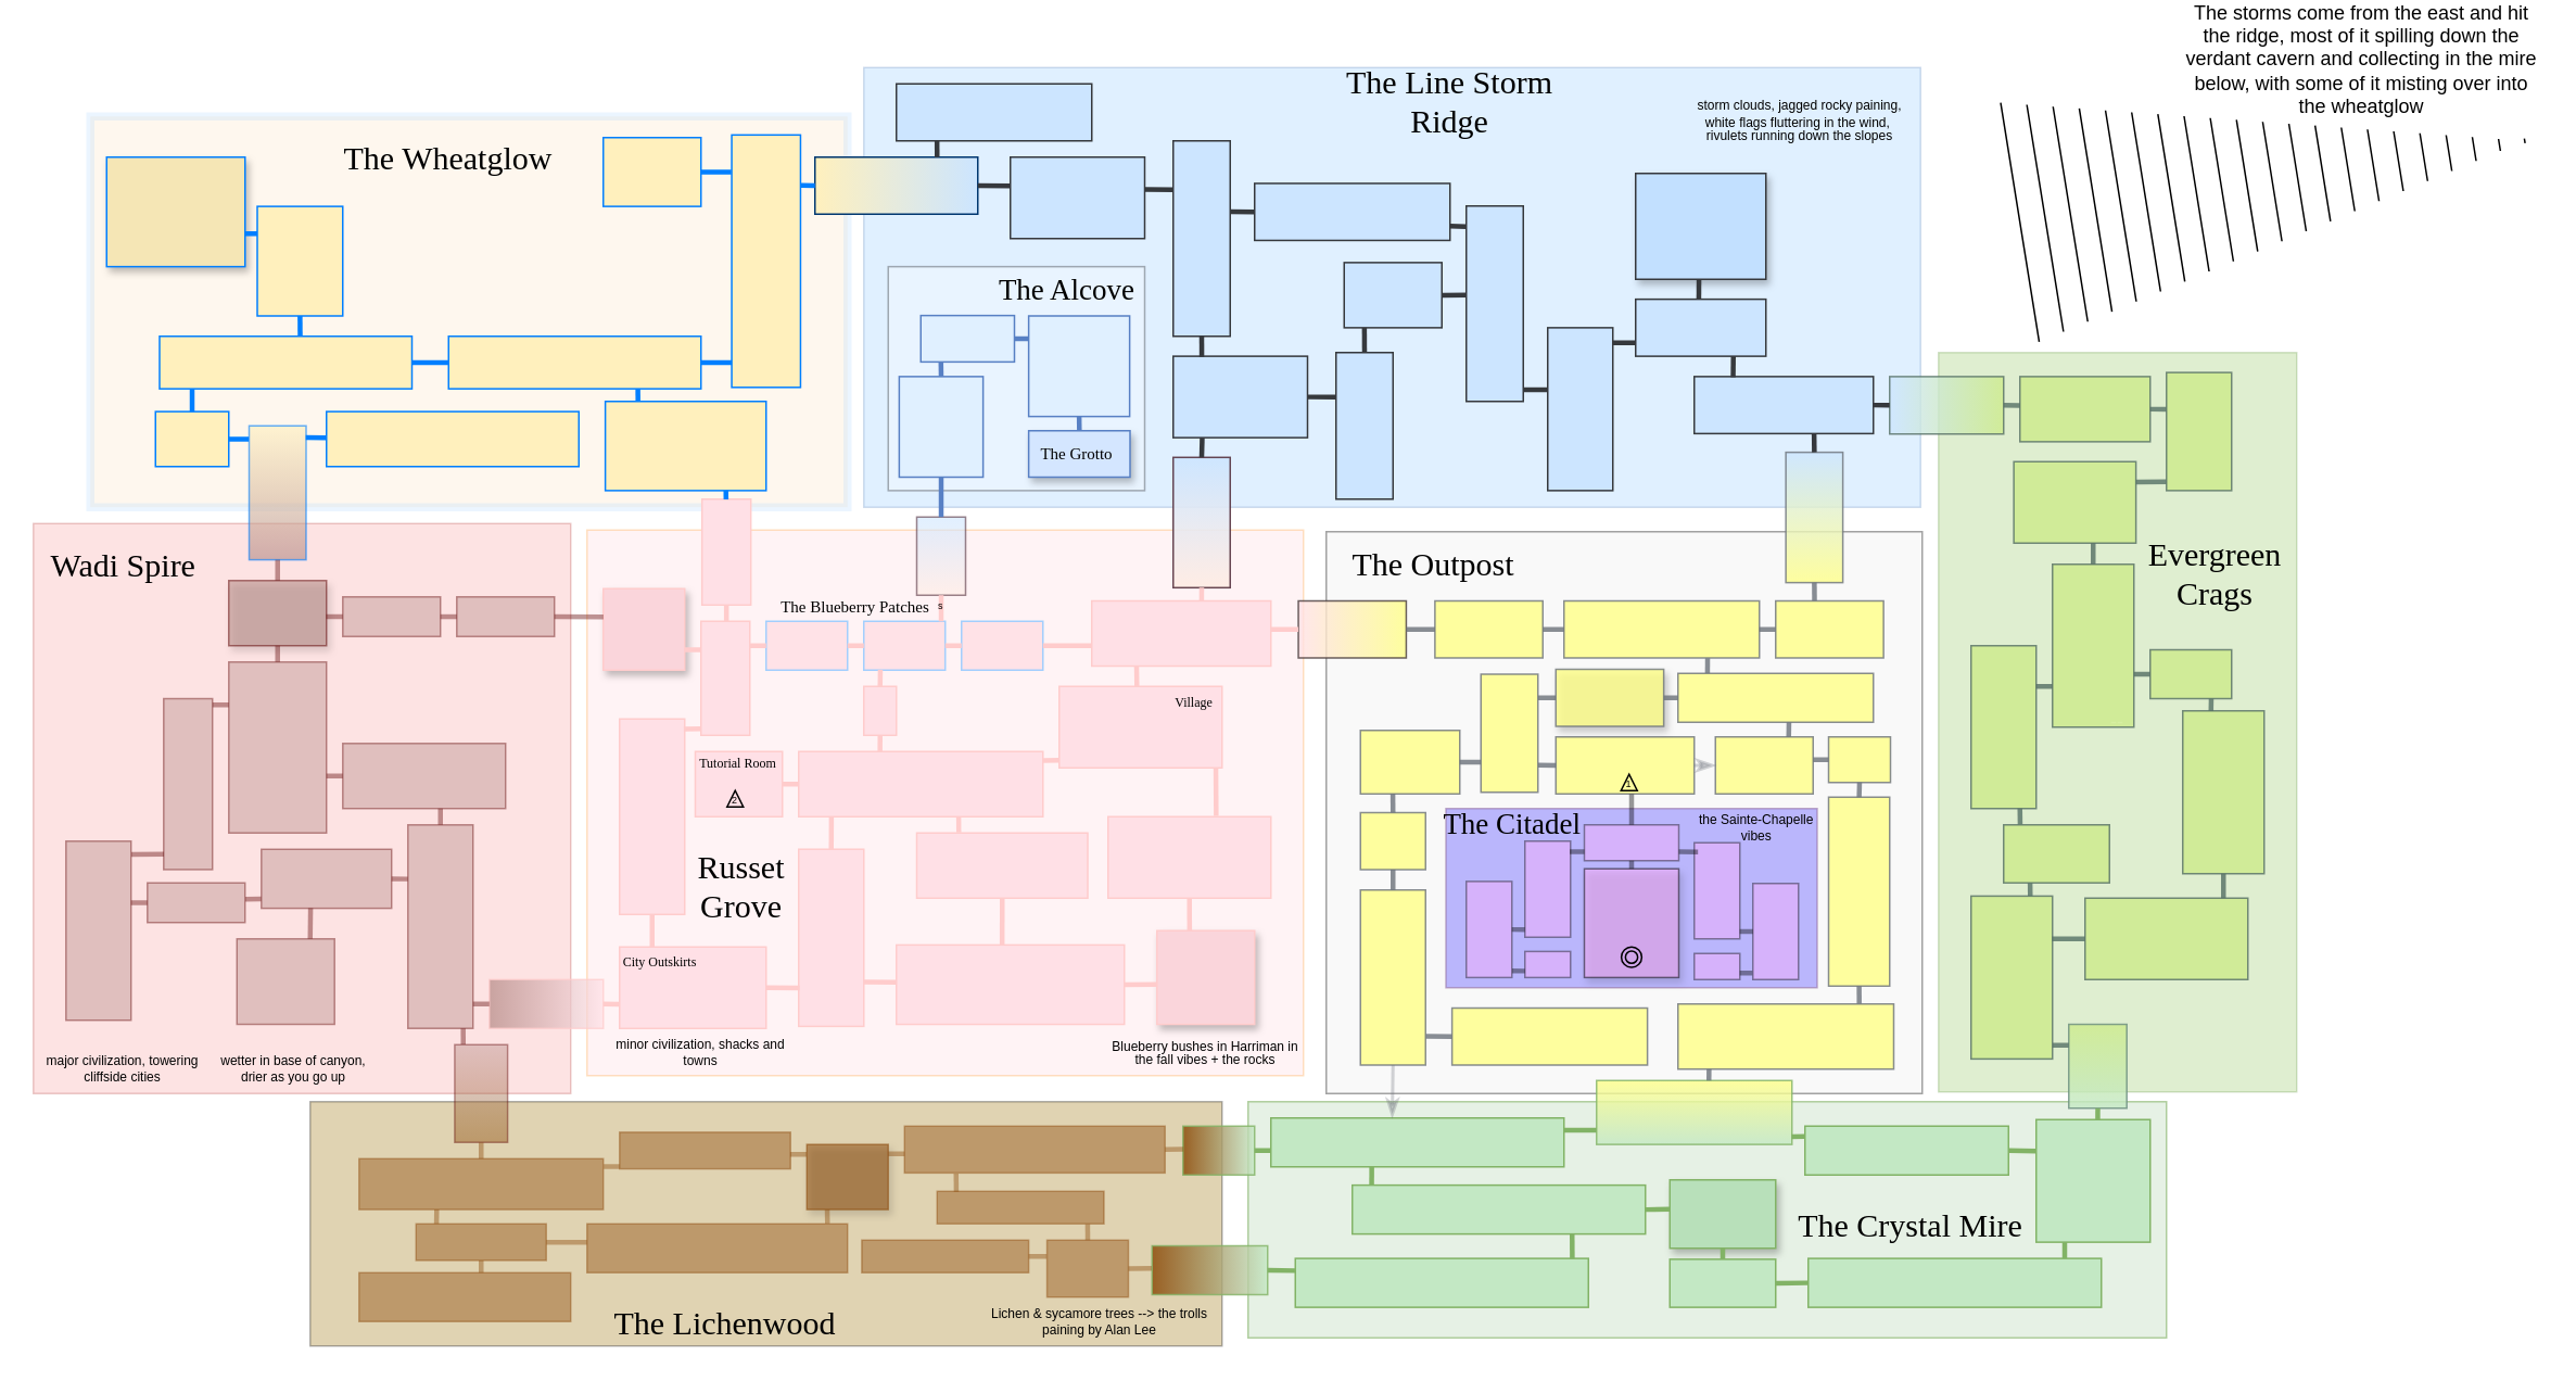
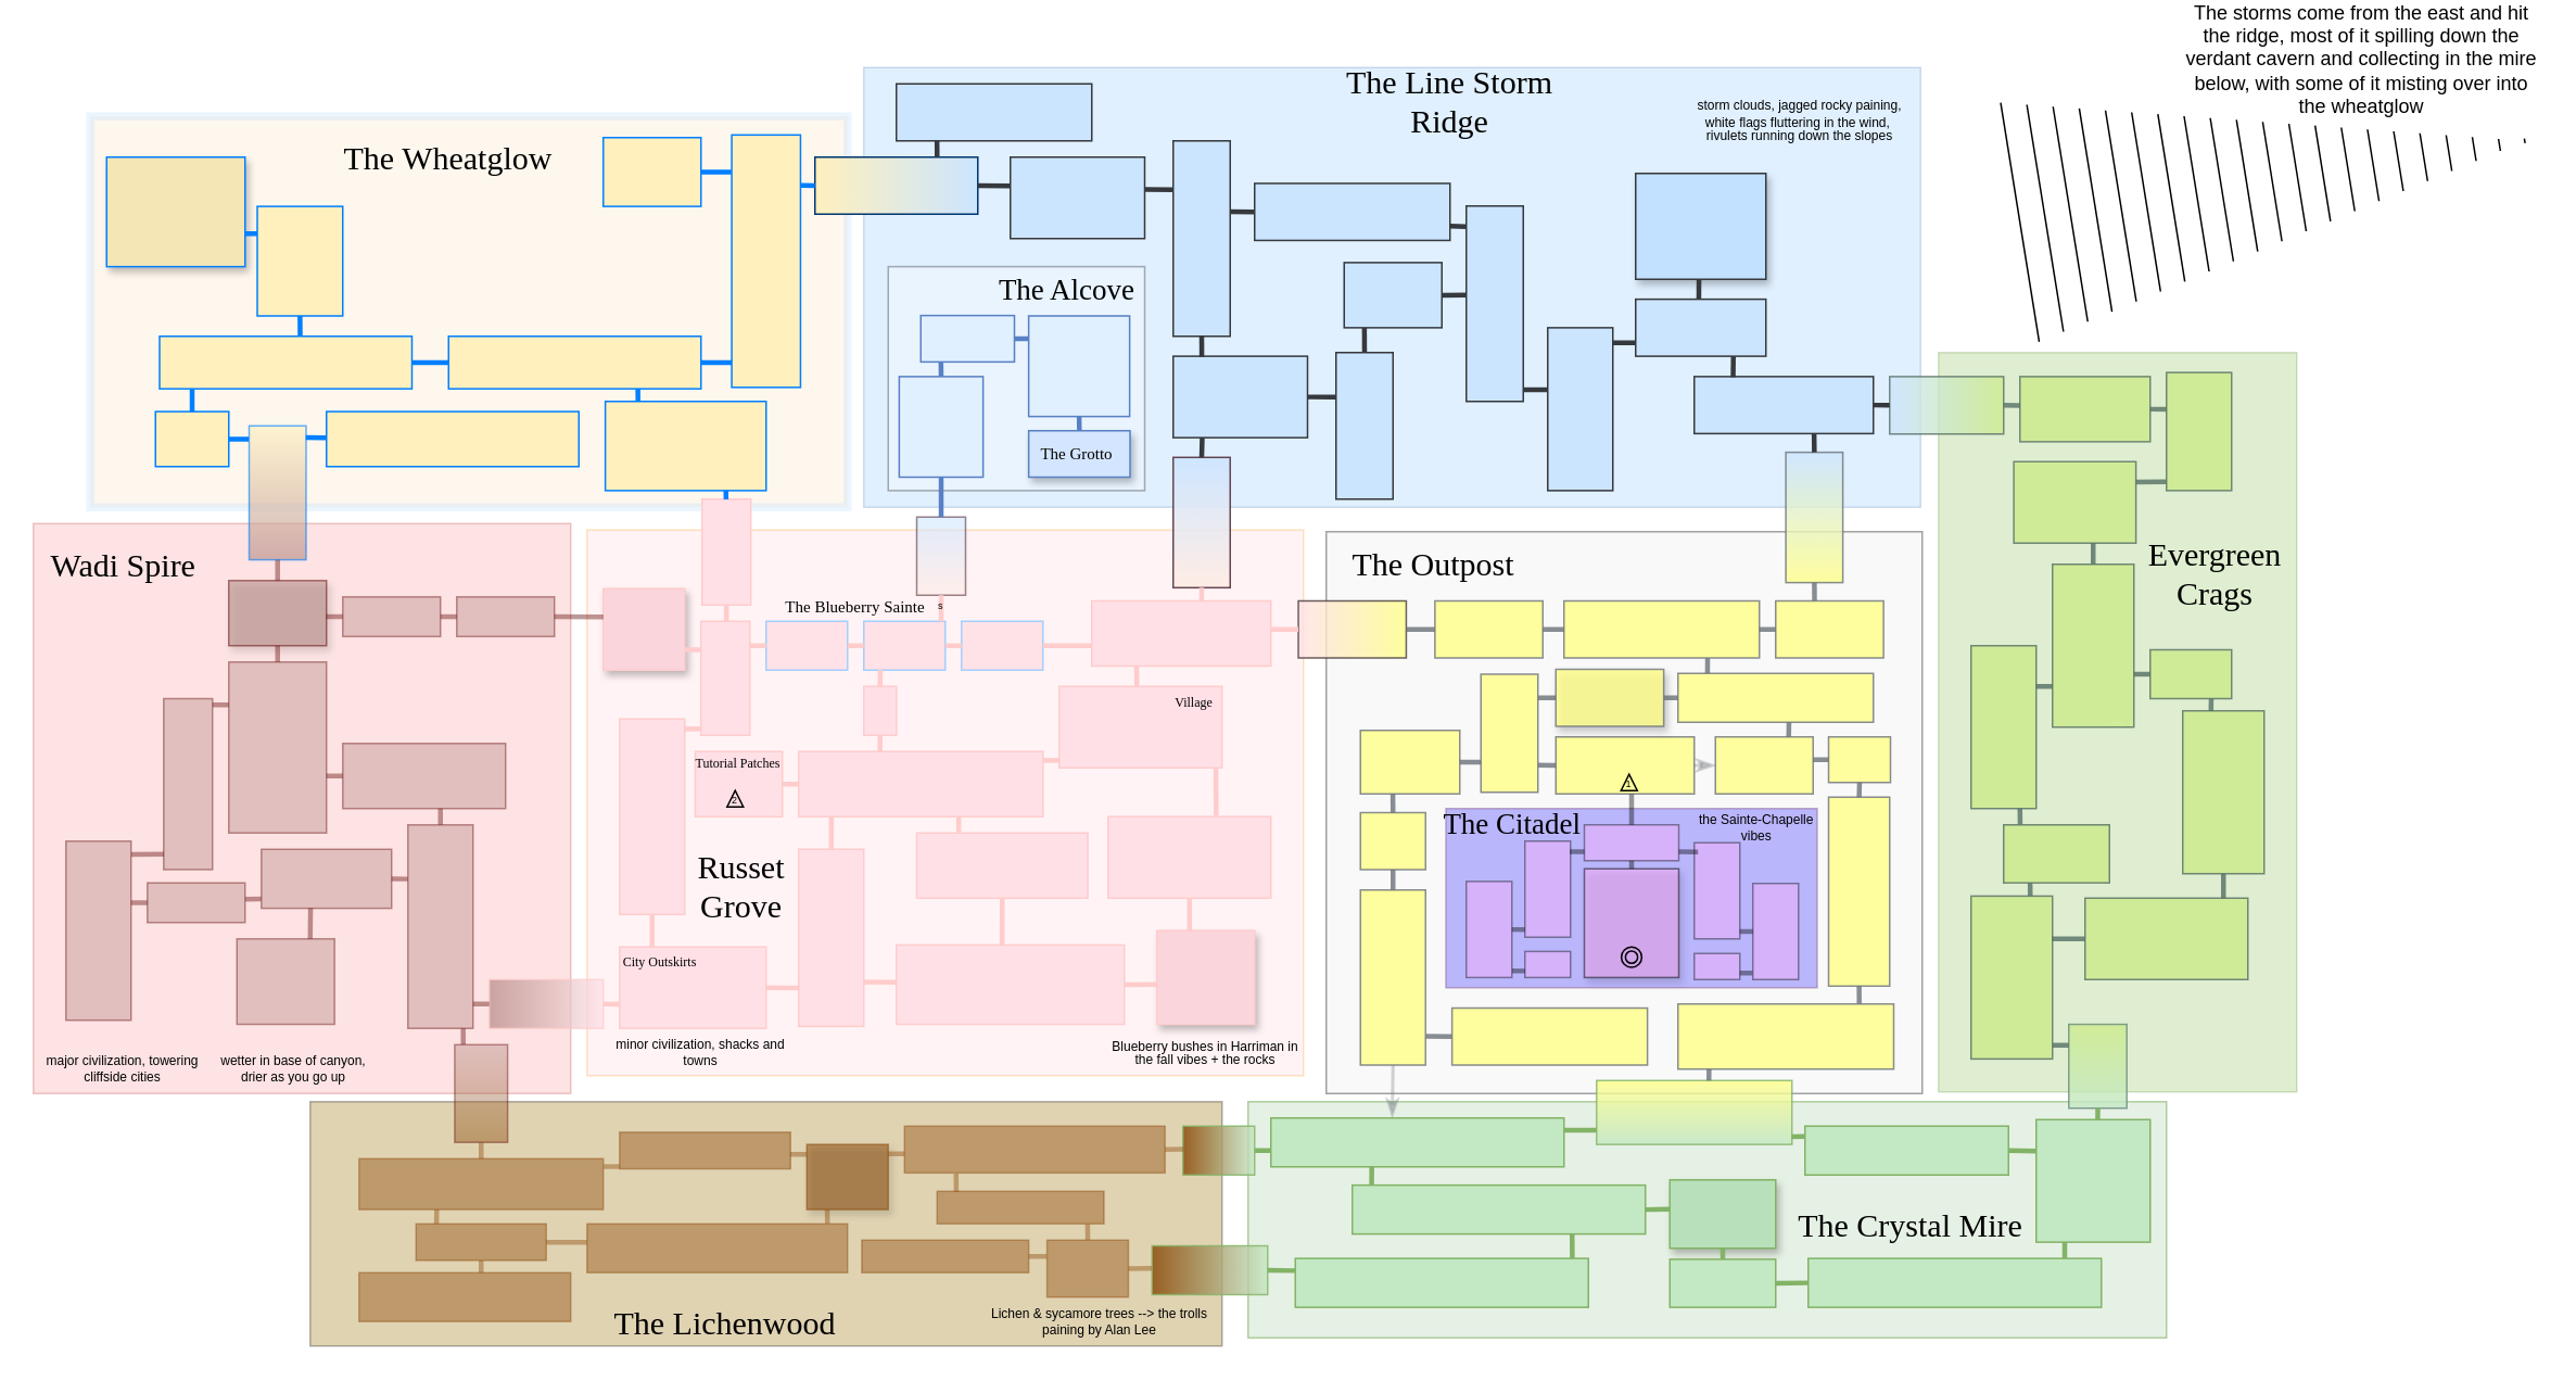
- <mxCell id="89" value="The Blueberry Patches" style="text;html=1;align=center;verticalAlign=middle;whiteSpace=wrap;rounded=0;fontSize=10;fontFamily=Garamond;" parent="1" vertex="1"><mxGeometry x="460" y="356.25" width="130" height="30" as="geometry" /></mxCell>
+ <mxCell id="89" value="The Blueberry Sainte" style="text;html=1;align=center;verticalAlign=middle;whiteSpace=wrap;rounded=0;fontSize=10;fontFamily=Garamond;" parent="1" vertex="1"><mxGeometry x="460" y="356.25" width="130" height="30" as="geometry" /></mxCell>
- <mxCell id="292" value="Tutorial Room" style="text;html=1;align=center;verticalAlign=middle;whiteSpace=wrap;rounded=0;fontSize=8;fontFamily=Times New Roman;" parent="1" vertex="1"><mxGeometry x="423.25" y="451.5" width="60" height="30" as="geometry" /></mxCell>
+ <mxCell id="292" value="Tutorial Patches" style="text;html=1;align=center;verticalAlign=middle;whiteSpace=wrap;rounded=0;fontSize=8;fontFamily=Times New Roman;" parent="1" vertex="1"><mxGeometry x="423.25" y="451.5" width="60" height="30" as="geometry" /></mxCell>
